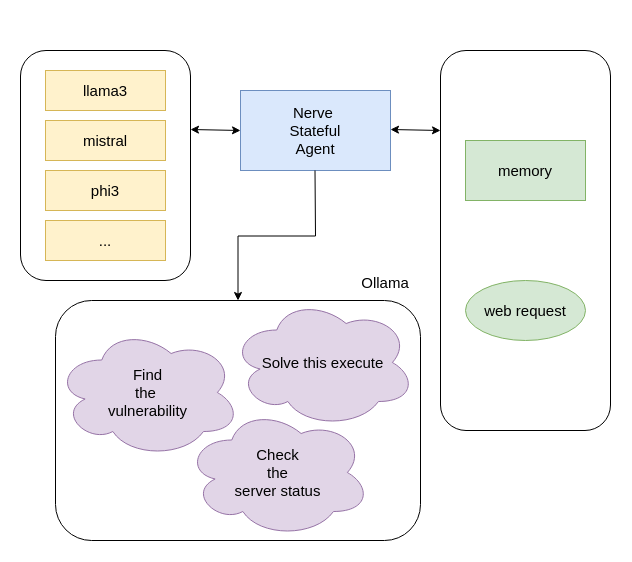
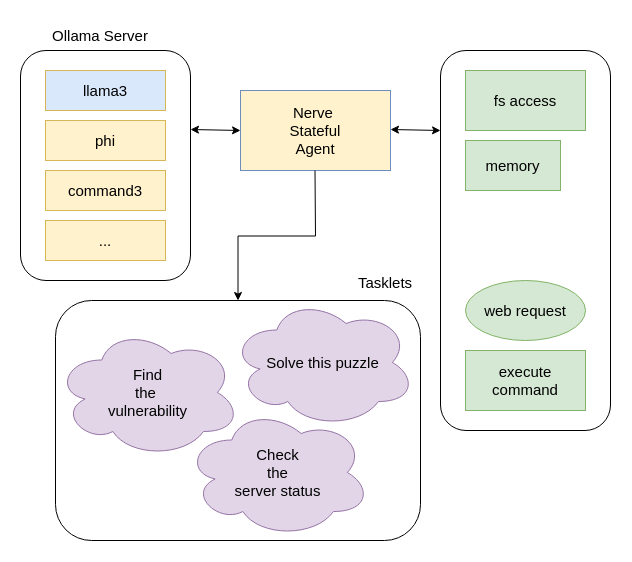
+ <mxCell id="10" value="Ollama Server" style="text;html=1;align=center;verticalAlign=middle;whiteSpace=wrap;rounded=0;fontSize=15;fontStyle=0" vertex="1" parent="1"><mxGeometry x="25" y="20" width="150" height="30" as="geometry" /></mxCell>
- <mxCell id="11" value="&lt;font style=&quot;font-size: 15px;&quot;&gt;llama3&lt;/font&gt;" style="rounded=0;whiteSpace=wrap;html=1;fillColor=#fff2cc;strokeColor=#d6b656;" vertex="1" parent="1"><mxGeometry x="45" y="70" width="120" height="40" as="geometry" /></mxCell>
+ <mxCell id="11" value="&lt;font style=&quot;font-size: 15px;&quot;&gt;llama3&lt;/font&gt;" style="rounded=0;whiteSpace=wrap;html=1;fillColor=#dae8fc;strokeColor=#d6b656;" vertex="1" parent="1"><mxGeometry x="45" y="70" width="120" height="40" as="geometry" /></mxCell>
+ <mxCell id="6" value="&lt;font style=&quot;font-size: 15px;&quot;&gt;fs access&lt;/font&gt;" style="rounded=0;whiteSpace=wrap;html=1;fillColor=#d5e8d4;strokeColor=#82b366;" vertex="1" parent="1"><mxGeometry x="465" y="70" width="120" height="60" as="geometry" /></mxCell>
- <mxCell id="5" value="&lt;font style=&quot;font-size: 15px;&quot;&gt;Nerve&amp;nbsp;&lt;/font&gt;&lt;div&gt;&lt;font style=&quot;font-size: 15px;&quot;&gt;Stateful&lt;/font&gt;&lt;/div&gt;&lt;div&gt;&lt;font style=&quot;font-size: 15px;&quot;&gt;Agent&lt;/font&gt;&lt;/div&gt;" style="rounded=0;whiteSpace=wrap;html=1;fillColor=#dae8fc;strokeColor=#6c8ebf;" vertex="1" parent="1"><mxGeometry x="240" y="90" width="150" height="80" as="geometry" /></mxCell>
+ <mxCell id="5" value="&lt;font style=&quot;font-size: 15px;&quot;&gt;Nerve&amp;nbsp;&lt;/font&gt;&lt;div&gt;&lt;font style=&quot;font-size: 15px;&quot;&gt;Stateful&lt;/font&gt;&lt;/div&gt;&lt;div&gt;&lt;font style=&quot;font-size: 15px;&quot;&gt;Agent&lt;/font&gt;&lt;/div&gt;" style="rounded=0;whiteSpace=wrap;html=1;fillColor=#fff2cc;strokeColor=#6c8ebf;" vertex="1" parent="1"><mxGeometry x="240" y="90" width="150" height="80" as="geometry" /></mxCell>
- <mxCell id="12" value="&lt;font style=&quot;font-size: 15px;&quot;&gt;mistral&lt;/font&gt;" style="rounded=0;whiteSpace=wrap;html=1;fillColor=#fff2cc;strokeColor=#d6b656;" vertex="1" parent="1"><mxGeometry x="45" y="120" width="120" height="40" as="geometry" /></mxCell>
+ <mxCell id="12" value="&lt;font style=&quot;font-size: 15px;&quot;&gt;phi&lt;/font&gt;" style="rounded=0;whiteSpace=wrap;html=1;fillColor=#fff2cc;strokeColor=#d6b656;" vertex="1" parent="1"><mxGeometry x="45" y="120" width="120" height="40" as="geometry" /></mxCell>
- <mxCell id="7" value="&lt;font style=&quot;font-size: 15px;&quot;&gt;memory&lt;/font&gt;" style="rounded=0;whiteSpace=wrap;html=1;fillColor=#d5e8d4;strokeColor=#82b366;" vertex="1" parent="1"><mxGeometry x="465" y="140" width="120" height="60" as="geometry" /></mxCell>
+ <mxCell id="7" value="&lt;font style=&quot;font-size: 15px;&quot;&gt;memory&lt;/font&gt;" style="rounded=0;whiteSpace=wrap;html=1;fillColor=#d5e8d4;strokeColor=#82b366;" vertex="1" parent="1"><mxGeometry x="465" y="140" width="95" height="50" as="geometry" /></mxCell>
- <mxCell id="13" value="&lt;font style=&quot;font-size: 15px;&quot;&gt;phi3&lt;/font&gt;" style="rounded=0;whiteSpace=wrap;html=1;fillColor=#fff2cc;strokeColor=#d6b656;" vertex="1" parent="1"><mxGeometry x="45" y="170" width="120" height="40" as="geometry" /></mxCell>
+ <mxCell id="13" value="&lt;font style=&quot;font-size: 15px;&quot;&gt;command3&lt;/font&gt;" style="rounded=0;whiteSpace=wrap;html=1;fillColor=#fff2cc;strokeColor=#d6b656;" vertex="1" parent="1"><mxGeometry x="45" y="170" width="120" height="40" as="geometry" /></mxCell>
- <mxCell id="18" value="Ollama" style="text;html=1;align=center;verticalAlign=middle;whiteSpace=wrap;rounded=0;fontSize=15;fontStyle=0" vertex="1" parent="1"><mxGeometry x="310" y="267" width="150" height="30" as="geometry" /></mxCell>
+ <mxCell id="18" value="Tasklets" style="text;html=1;align=center;verticalAlign=middle;whiteSpace=wrap;rounded=0;fontSize=15;fontStyle=0" vertex="1" parent="1"><mxGeometry x="310" y="267" width="150" height="30" as="geometry" /></mxCell>
- <mxCell id="17" value="&lt;span style=&quot;font-size: 15px;&quot;&gt;Solve this execute&lt;/span&gt;" style="ellipse;shape=cloud;whiteSpace=wrap;html=1;fillColor=#e1d5e7;strokeColor=#9673a6;" vertex="1" parent="1"><mxGeometry x="230" y="297" width="185" height="130" as="geometry" /></mxCell>
+ <mxCell id="17" value="&lt;span style=&quot;font-size: 15px;&quot;&gt;Solve this puzzle&lt;/span&gt;" style="ellipse;shape=cloud;whiteSpace=wrap;html=1;fillColor=#e1d5e7;strokeColor=#9673a6;" vertex="1" parent="1"><mxGeometry x="230" y="297" width="185" height="130" as="geometry" /></mxCell>
+ <mxCell id="9" value="&lt;font style=&quot;font-size: 15px;&quot;&gt;execute command&lt;/font&gt;" style="rounded=0;whiteSpace=wrap;html=1;fillColor=#d5e8d4;strokeColor=#82b366;" vertex="1" parent="1"><mxGeometry x="465" y="350" width="120" height="60" as="geometry" /></mxCell>
